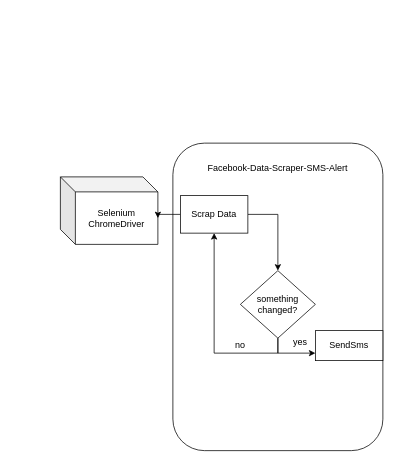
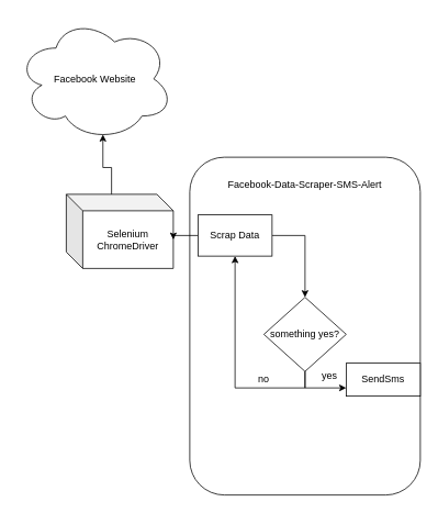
+ <mxCell id="5" value="Facebook Website" style="ellipse;shape=cloud;whiteSpace=wrap;html=1;" vertex="1" parent="1"><mxGeometry x="20" y="20" width="190" height="150" as="geometry" /></mxCell>
+ <mxCell id="3" style="edgeStyle=orthogonalEdgeStyle;rounded=0;orthogonalLoop=1;jettySize=auto;html=1;exitX=0;exitY=0;exitDx=55;exitDy=0;exitPerimeter=0;entryX=0.55;entryY=0.95;entryDx=0;entryDy=0;entryPerimeter=0;" edge="1" parent="1" source="4" target="5"><mxGeometry relative="1" as="geometry" /></mxCell>
- <mxCell id="11" value="something changed?" style="rhombus;whiteSpace=wrap;html=1;" vertex="1" parent="1"><mxGeometry x="320" y="360" width="100" height="90" as="geometry" /></mxCell>
+ <mxCell id="11" value="something yes?" style="rhombus;whiteSpace=wrap;html=1;" vertex="1" parent="1"><mxGeometry x="320" y="360" width="100" height="90" as="geometry" /></mxCell>
